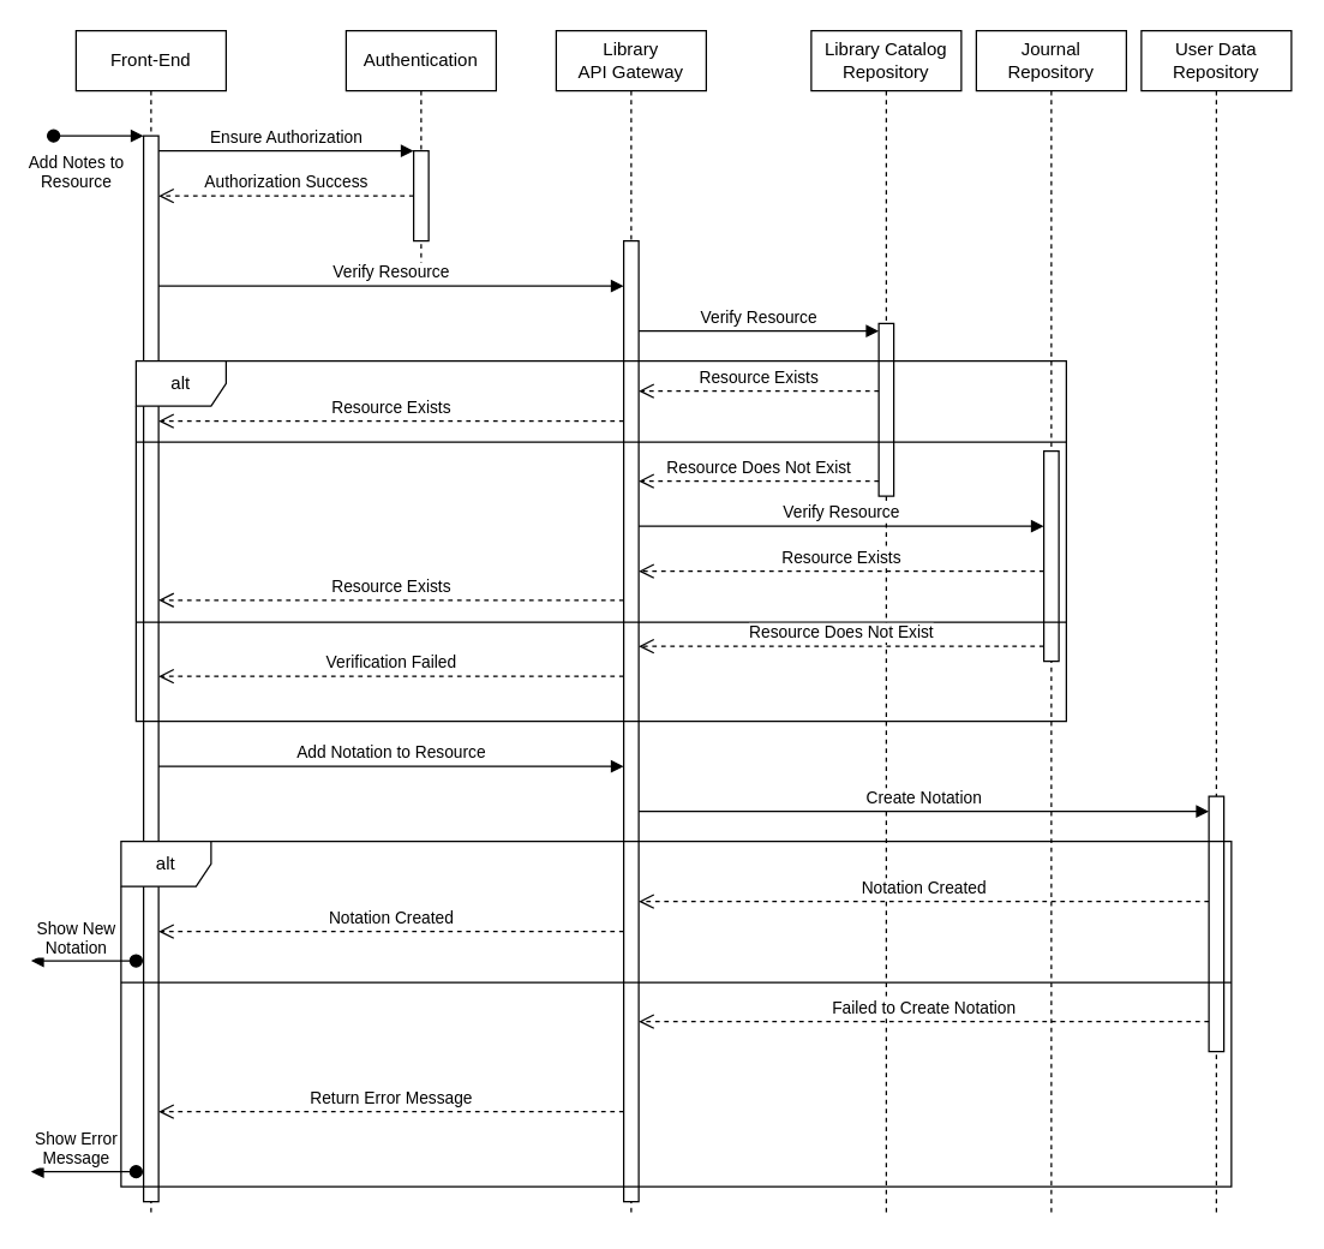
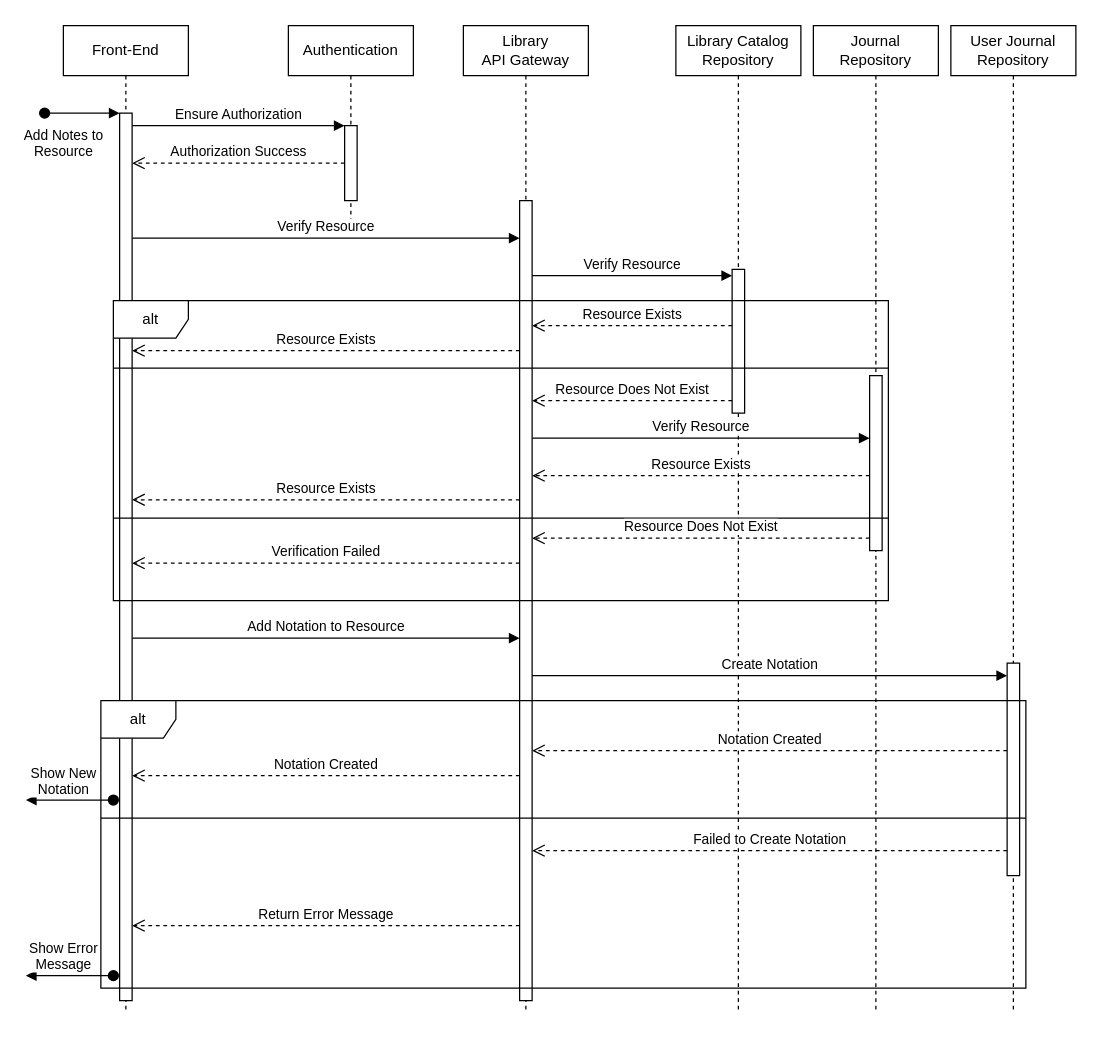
- <mxCell id="33" value="&lt;div&gt;User Data&lt;/div&gt;&lt;div&gt;Repository&lt;br&gt;&lt;/div&gt;" style="shape=umlLifeline;perimeter=lifelinePerimeter;whiteSpace=wrap;html=1;container=0;dropTarget=0;collapsible=0;recursiveResize=0;outlineConnect=0;portConstraint=eastwest;newEdgeStyle={&quot;edgeStyle&quot;:&quot;elbowEdgeStyle&quot;,&quot;elbow&quot;:&quot;vertical&quot;,&quot;curved&quot;:0,&quot;rounded&quot;:0};" vertex="1" parent="1"><mxGeometry x="760" y="20" width="100" height="790" as="geometry" /></mxCell>
+ <mxCell id="33" value="&lt;div&gt;User Journal&lt;/div&gt;&lt;div&gt;Repository&lt;br&gt;&lt;/div&gt;" style="shape=umlLifeline;perimeter=lifelinePerimeter;whiteSpace=wrap;html=1;container=0;dropTarget=0;collapsible=0;recursiveResize=0;outlineConnect=0;portConstraint=eastwest;newEdgeStyle={&quot;edgeStyle&quot;:&quot;elbowEdgeStyle&quot;,&quot;elbow&quot;:&quot;vertical&quot;,&quot;curved&quot;:0,&quot;rounded&quot;:0};" vertex="1" parent="1"><mxGeometry x="760" y="20" width="100" height="790" as="geometry" /></mxCell>
